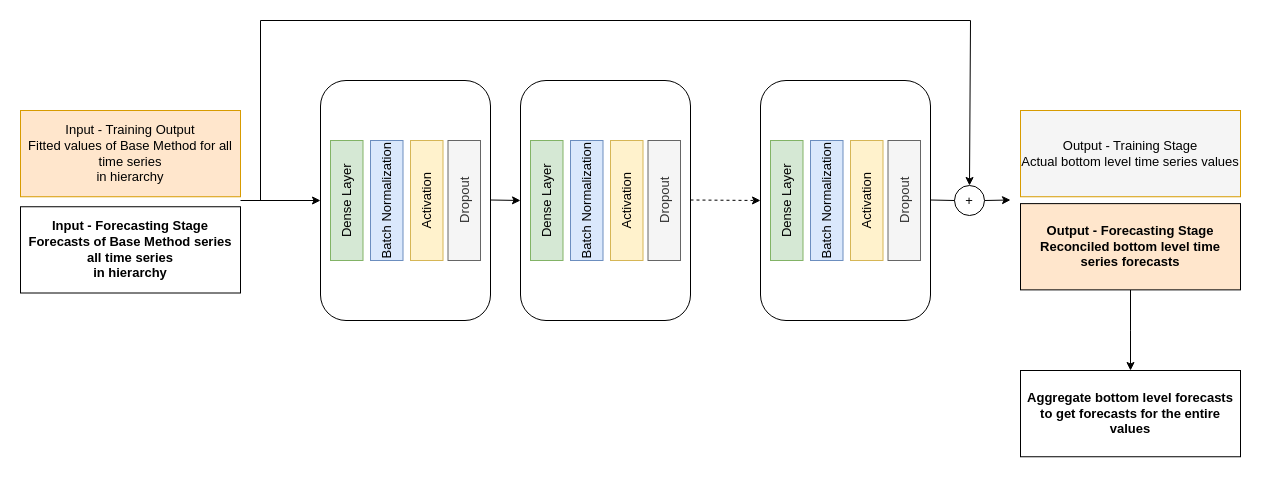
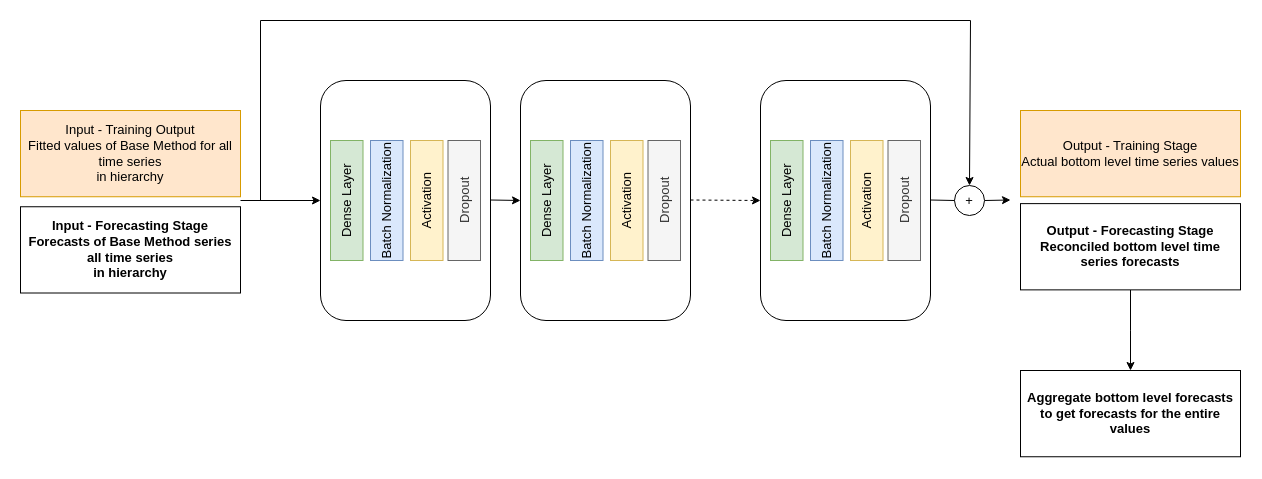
- <mxCell id="28" value="Output - Training Stage&lt;br style=&quot;font-size: 13px;&quot;&gt;Actual bottom level time series values" style="rounded=0;whiteSpace=wrap;html=1;fontSize=13;fillColor=#f5f5f5;strokeColor=#d79b00;" parent="1" vertex="1"><mxGeometry x="1020" y="110" width="220" height="86.25" as="geometry" /></mxCell>
+ <mxCell id="28" value="Output - Training Stage&lt;br style=&quot;font-size: 13px;&quot;&gt;Actual bottom level time series values" style="rounded=0;whiteSpace=wrap;html=1;fontSize=13;fillColor=#ffe6cc;strokeColor=#d79b00;" parent="1" vertex="1"><mxGeometry x="1020" y="110" width="220" height="86.25" as="geometry" /></mxCell>
- <mxCell id="31" value="Output - Forecasting Stage&lt;br style=&quot;font-size: 13px;&quot;&gt;Reconciled bottom level time series forecasts" style="rounded=0;whiteSpace=wrap;html=1;fontSize=13;fontStyle=1;fillColor=#ffe6cc;" parent="1" vertex="1"><mxGeometry x="1020" y="203.12" width="220" height="86.25" as="geometry" /></mxCell>
+ <mxCell id="31" value="Output - Forecasting Stage&lt;br style=&quot;font-size: 13px;&quot;&gt;Reconciled bottom level time series forecasts" style="rounded=0;whiteSpace=wrap;html=1;fontSize=13;fontStyle=1" parent="1" vertex="1"><mxGeometry x="1020" y="203.12" width="220" height="86.25" as="geometry" /></mxCell>
